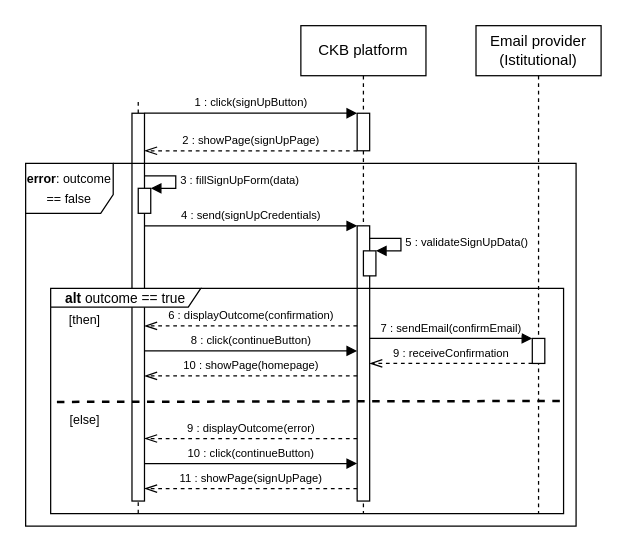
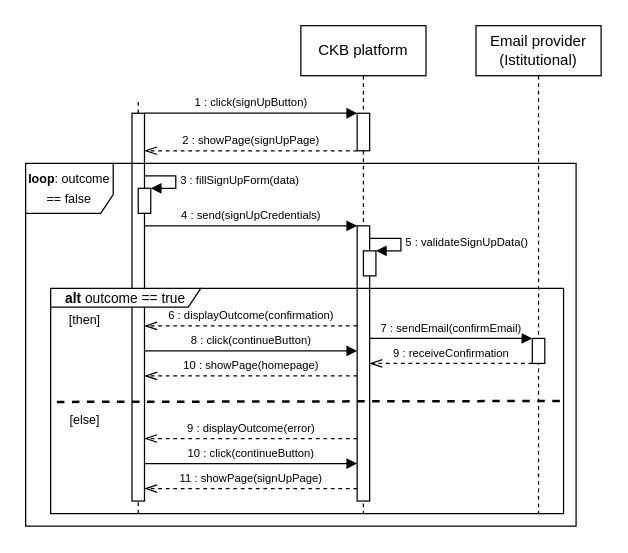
- <mxCell id="25" value="&lt;p style=&quot;line-height: 120%;&quot;&gt;&lt;font style=&quot;font-size: 10px;&quot;&gt;&lt;b&gt;error&lt;/b&gt;: outcome == false&lt;/font&gt;&lt;/p&gt;" style="shape=umlFrame;whiteSpace=wrap;html=1;pointerEvents=0;width=70;height=40;verticalAlign=middle;horizontal=1;labelPosition=center;verticalLabelPosition=middle;align=center;" vertex="1" parent="1"><mxGeometry x="20" y="130" width="440" height="290" as="geometry" /></mxCell>
+ <mxCell id="25" value="&lt;p style=&quot;line-height: 120%;&quot;&gt;&lt;font style=&quot;font-size: 10px;&quot;&gt;&lt;b&gt;loop&lt;/b&gt;: outcome == false&lt;/font&gt;&lt;/p&gt;" style="shape=umlFrame;whiteSpace=wrap;html=1;pointerEvents=0;width=70;height=40;verticalAlign=middle;horizontal=1;labelPosition=center;verticalLabelPosition=middle;align=center;" vertex="1" parent="1"><mxGeometry x="20" y="130" width="440" height="290" as="geometry" /></mxCell>
